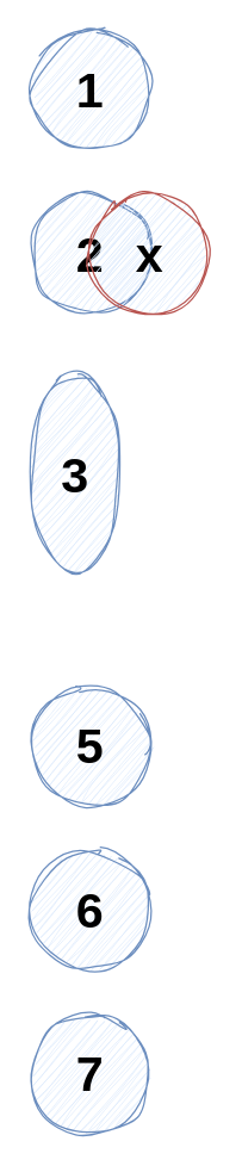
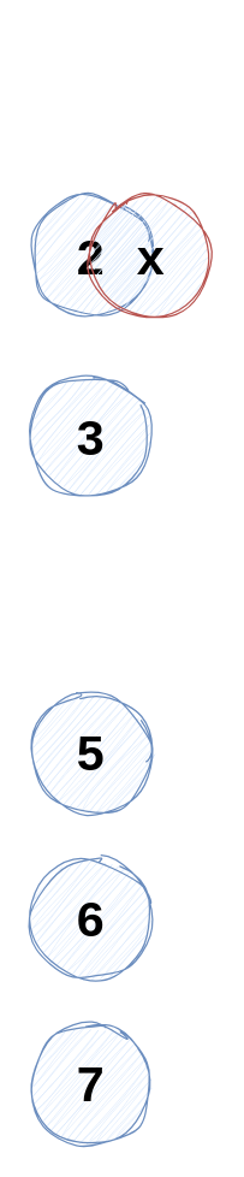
- <mxCell id="2" value="&lt;font face=&quot;Helvetica&quot; size=&quot;1&quot;&gt;&lt;b style=&quot;font-size: 33px;&quot;&gt;1&lt;/b&gt;&lt;/font&gt;" style="ellipse;whiteSpace=wrap;html=1;aspect=fixed;sketch=1;hachureGap=4;jiggle=2;curveFitting=1;fontFamily=Architects Daughter;fontSource=https%3A%2F%2Ffonts.googleapis.com%2Fcss%3Ffamily%3DArchitects%2BDaughter;fillColor=#dae8fc;strokeColor=#6c8ebf;" vertex="1" parent="1"><mxGeometry x="20" y="20" width="80" height="80" as="geometry" /></mxCell>
- <mxCell id="4" value="&lt;font face=&quot;Helvetica&quot; size=&quot;1&quot;&gt;&lt;b style=&quot;font-size: 33px;&quot;&gt;3&lt;/b&gt;&lt;/font&gt;" style="ellipse;whiteSpace=wrap;html=1;aspect=fixed;sketch=1;hachureGap=4;jiggle=2;curveFitting=1;fontFamily=Architects Daughter;fontSource=https%3A%2F%2Ffonts.googleapis.com%2Fcss%3Ffamily%3DArchitects%2BDaughter;fillColor=#dae8fc;strokeColor=#6c8ebf;" vertex="1" parent="1"><mxGeometry x="20" y="250" width="60" height="135" as="geometry" /></mxCell>
+ <mxCell id="4" value="&lt;font face=&quot;Helvetica&quot; size=&quot;1&quot;&gt;&lt;b style=&quot;font-size: 33px;&quot;&gt;3&lt;/b&gt;&lt;/font&gt;" style="ellipse;whiteSpace=wrap;html=1;aspect=fixed;sketch=1;hachureGap=4;jiggle=2;curveFitting=1;fontFamily=Architects Daughter;fontSource=https%3A%2F%2Ffonts.googleapis.com%2Fcss%3Ffamily%3DArchitects%2BDaughter;fillColor=#dae8fc;strokeColor=#6c8ebf;" vertex="1" parent="1"><mxGeometry x="20" y="250" width="80" height="80" as="geometry" /></mxCell>
